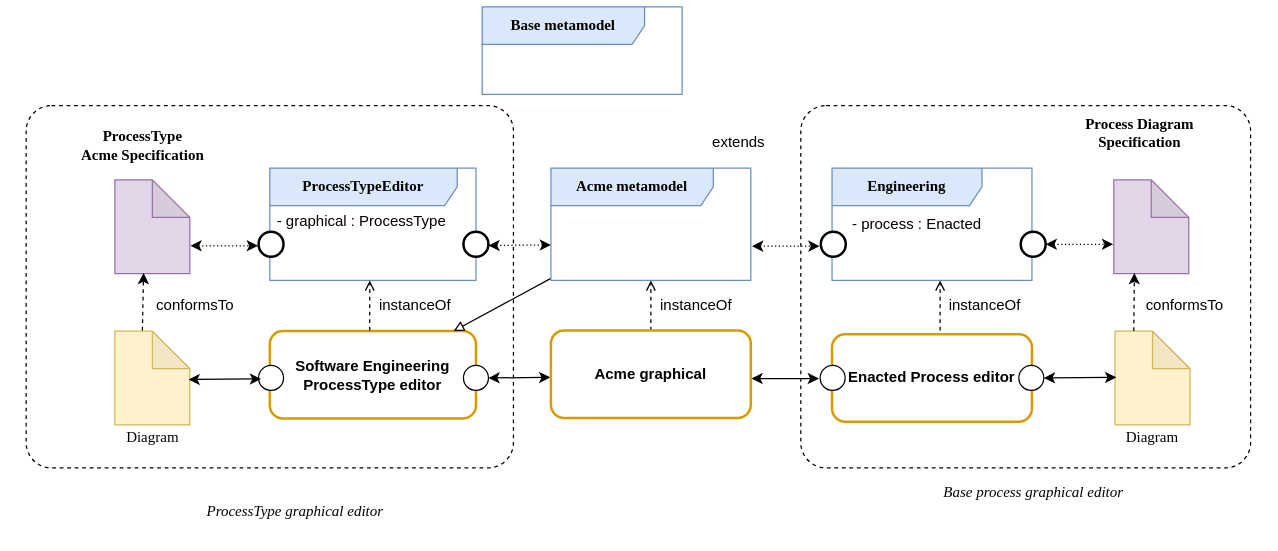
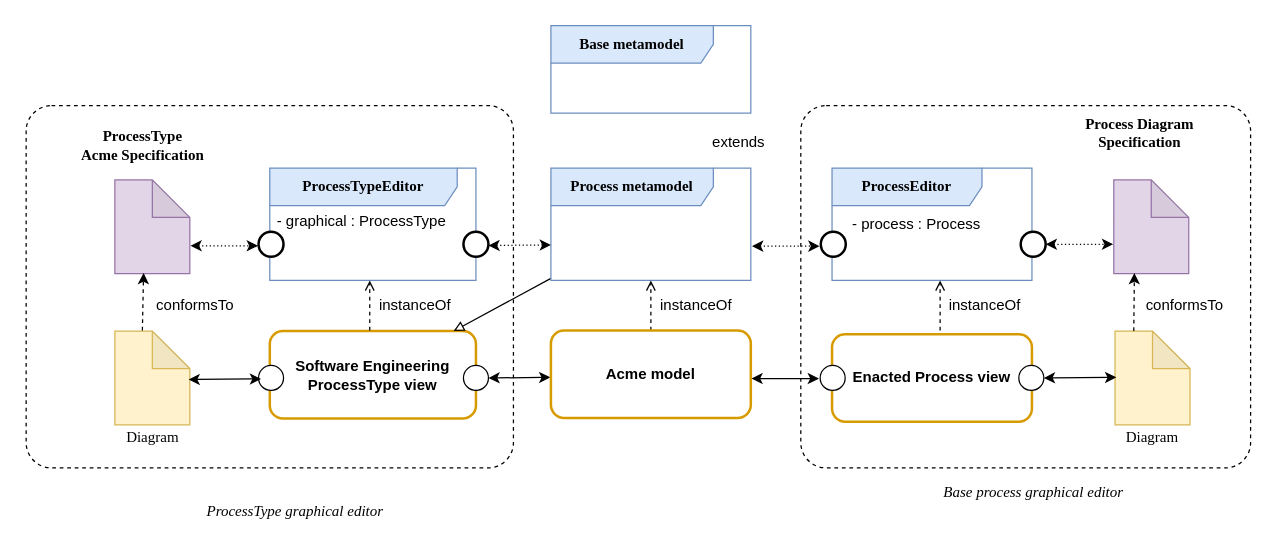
- <mxCell id="6" value="&lt;b&gt;&lt;font style=&quot;font-size: 12px&quot;&gt;Base metamodel&lt;/font&gt;&lt;/b&gt;" style="shape=umlFrame;whiteSpace=wrap;html=1;rounded=0;shadow=0;comic=0;labelBackgroundColor=none;strokeWidth=1;fontFamily=Verdana;fontSize=10;align=center;width=130;height=30;fillColor=#dae8fc;strokeColor=#6c8ebf;" parent="1" vertex="1"><mxGeometry x="385" y="5" width="160" height="70" as="geometry" /></mxCell>
+ <mxCell id="6" value="&lt;b&gt;&lt;font style=&quot;font-size: 12px&quot;&gt;Base metamodel&lt;/font&gt;&lt;/b&gt;" style="shape=umlFrame;whiteSpace=wrap;html=1;rounded=0;shadow=0;comic=0;labelBackgroundColor=none;strokeWidth=1;fontFamily=Verdana;fontSize=10;align=center;width=130;height=30;fillColor=#dae8fc;strokeColor=#6c8ebf;" parent="1" vertex="1"><mxGeometry x="440" y="20" width="160" height="70" as="geometry" /></mxCell>
- <mxCell id="9" value="&lt;b&gt;&lt;font style=&quot;font-size: 12px&quot;&gt;Acme metamodel&lt;/font&gt;&lt;/b&gt;" style="shape=umlFrame;whiteSpace=wrap;html=1;rounded=0;shadow=0;comic=0;labelBackgroundColor=none;strokeWidth=1;fontFamily=Verdana;fontSize=10;align=center;width=130;height=30;fillColor=#dae8fc;strokeColor=#6c8ebf;" parent="1" vertex="1"><mxGeometry x="440" y="134" width="160" height="90" as="geometry" /></mxCell>
+ <mxCell id="9" value="&lt;b&gt;&lt;font style=&quot;font-size: 12px&quot;&gt;Process metamodel&lt;/font&gt;&lt;/b&gt;" style="shape=umlFrame;whiteSpace=wrap;html=1;rounded=0;shadow=0;comic=0;labelBackgroundColor=none;strokeWidth=1;fontFamily=Verdana;fontSize=10;align=center;width=130;height=30;fillColor=#dae8fc;strokeColor=#6c8ebf;" parent="1" vertex="1"><mxGeometry x="440" y="134" width="160" height="90" as="geometry" /></mxCell>
- <mxCell id="7" value="&lt;b&gt;&lt;font style=&quot;font-size: 12px&quot;&gt;Engineering&lt;/font&gt;&lt;/b&gt;" style="shape=umlFrame;whiteSpace=wrap;html=1;rounded=0;shadow=0;comic=0;labelBackgroundColor=none;strokeWidth=1;fontFamily=Verdana;fontSize=10;align=center;width=120;height=30;fillColor=#dae8fc;strokeColor=#6c8ebf;" parent="1" vertex="1"><mxGeometry x="665" y="134" width="160" height="90" as="geometry" /></mxCell>
+ <mxCell id="7" value="&lt;b&gt;&lt;font style=&quot;font-size: 12px&quot;&gt;ProcessEditor&lt;/font&gt;&lt;/b&gt;" style="shape=umlFrame;whiteSpace=wrap;html=1;rounded=0;shadow=0;comic=0;labelBackgroundColor=none;strokeWidth=1;fontFamily=Verdana;fontSize=10;align=center;width=120;height=30;fillColor=#dae8fc;strokeColor=#6c8ebf;" parent="1" vertex="1"><mxGeometry x="665" y="134" width="160" height="90" as="geometry" /></mxCell>
- <mxCell id="47" value="- process : Enacted" style="text;strokeColor=none;fillColor=none;align=left;verticalAlign=top;spacingLeft=4;spacingRight=4;overflow=hidden;rotatable=0;points=[[0,0.5],[1,0.5]];portConstraint=eastwest;" parent="1" vertex="1"><mxGeometry x="675.5" y="165" width="165" height="32" as="geometry" /></mxCell>
+ <mxCell id="47" value="- process : Process" style="text;strokeColor=none;fillColor=none;align=left;verticalAlign=top;spacingLeft=4;spacingRight=4;overflow=hidden;rotatable=0;points=[[0,0.5],[1,0.5]];portConstraint=eastwest;" parent="1" vertex="1"><mxGeometry x="675.5" y="165" width="165" height="32" as="geometry" /></mxCell>
- <mxCell id="50" value="&lt;b&gt;Acme graphical&lt;/b&gt;" style="rounded=1;whiteSpace=wrap;html=1;fillColor=none;strokeColor=#d79b00;strokeWidth=2;" vertex="1" parent="1"><mxGeometry x="440" y="264" width="160" height="70" as="geometry" /></mxCell>
+ <mxCell id="50" value="&lt;b&gt;Acme model&lt;/b&gt;" style="rounded=1;whiteSpace=wrap;html=1;fillColor=none;strokeColor=#d79b00;strokeWidth=2;" vertex="1" parent="1"><mxGeometry x="440" y="264" width="160" height="70" as="geometry" /></mxCell>
- <mxCell id="4" value="&lt;div&gt;&lt;b&gt;Software Engineering&lt;/b&gt;&lt;/div&gt;&lt;div&gt;&lt;b&gt;ProcessType editor&lt;br&gt;&lt;/b&gt;&lt;/div&gt;" style="rounded=1;whiteSpace=wrap;html=1;fillColor=none;strokeColor=#d79b00;strokeWidth=2;" vertex="1" parent="1"><mxGeometry x="215" y="264.5" width="165" height="70" as="geometry" /></mxCell>
+ <mxCell id="4" value="&lt;div&gt;&lt;b&gt;Software Engineering&lt;/b&gt;&lt;/div&gt;&lt;div&gt;&lt;b&gt;ProcessType view&lt;br&gt;&lt;/b&gt;&lt;/div&gt;" style="rounded=1;whiteSpace=wrap;html=1;fillColor=none;strokeColor=#d79b00;strokeWidth=2;" vertex="1" parent="1"><mxGeometry x="215" y="264.5" width="165" height="70" as="geometry" /></mxCell>
- <mxCell id="2" value="&lt;div&gt;&lt;b&gt;Enacted Process editor&lt;br&gt;&lt;/b&gt;&lt;/div&gt;" style="rounded=1;whiteSpace=wrap;html=1;fillColor=none;strokeColor=#d79b00;strokeWidth=2;" vertex="1" parent="1"><mxGeometry x="665" y="267" width="160" height="70" as="geometry" /></mxCell>
+ <mxCell id="2" value="&lt;div&gt;&lt;b&gt;Enacted Process view&lt;br&gt;&lt;/b&gt;&lt;/div&gt;" style="rounded=1;whiteSpace=wrap;html=1;fillColor=none;strokeColor=#d79b00;strokeWidth=2;" vertex="1" parent="1"><mxGeometry x="665" y="267" width="160" height="70" as="geometry" /></mxCell>
